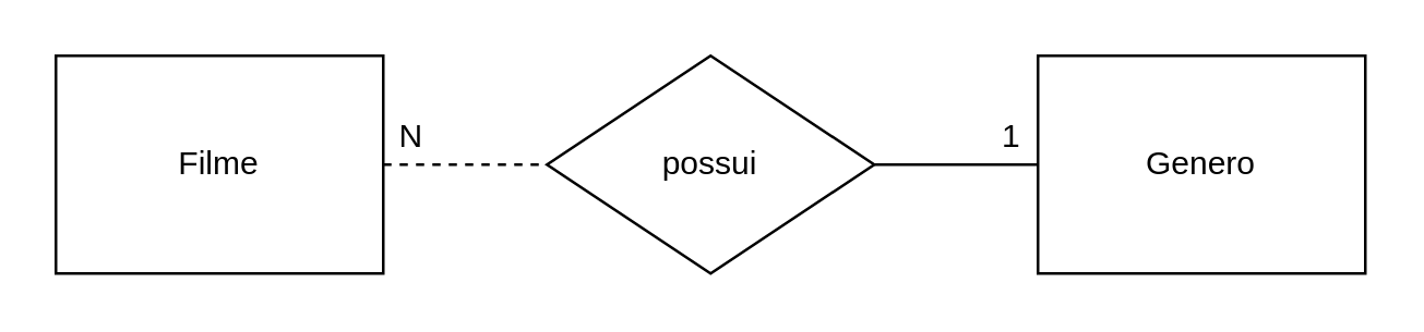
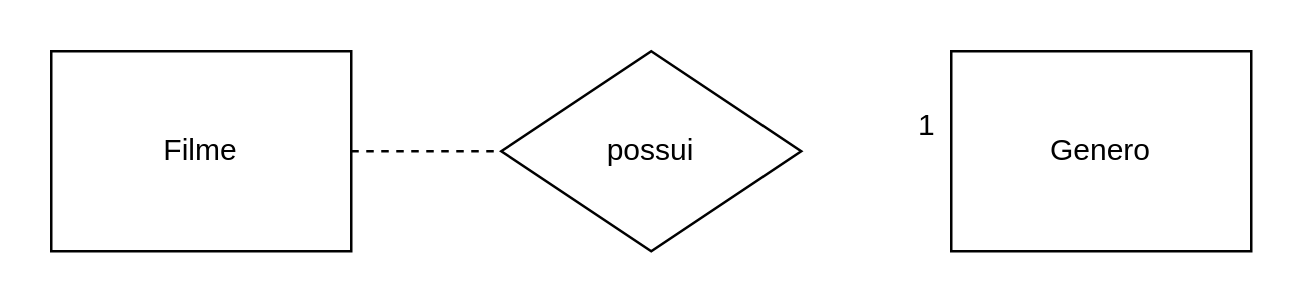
- <mxCell id="7" value="N" style="text;html=1;align=center;verticalAlign=middle;resizable=0;points=[];autosize=1;strokeColor=none;" vertex="1" parent="1"><mxGeometry x="140" y="40" width="20" height="20" as="geometry" /></mxCell>
- <mxCell id="5" style="edgeStyle=orthogonalEdgeStyle;rounded=0;orthogonalLoop=1;jettySize=auto;html=1;entryX=0;entryY=0.5;entryDx=0;entryDy=0;endArrow=none;endFill=0;" edge="1" parent="1" source="6" target="4"><mxGeometry relative="1" as="geometry" /></mxCell>
